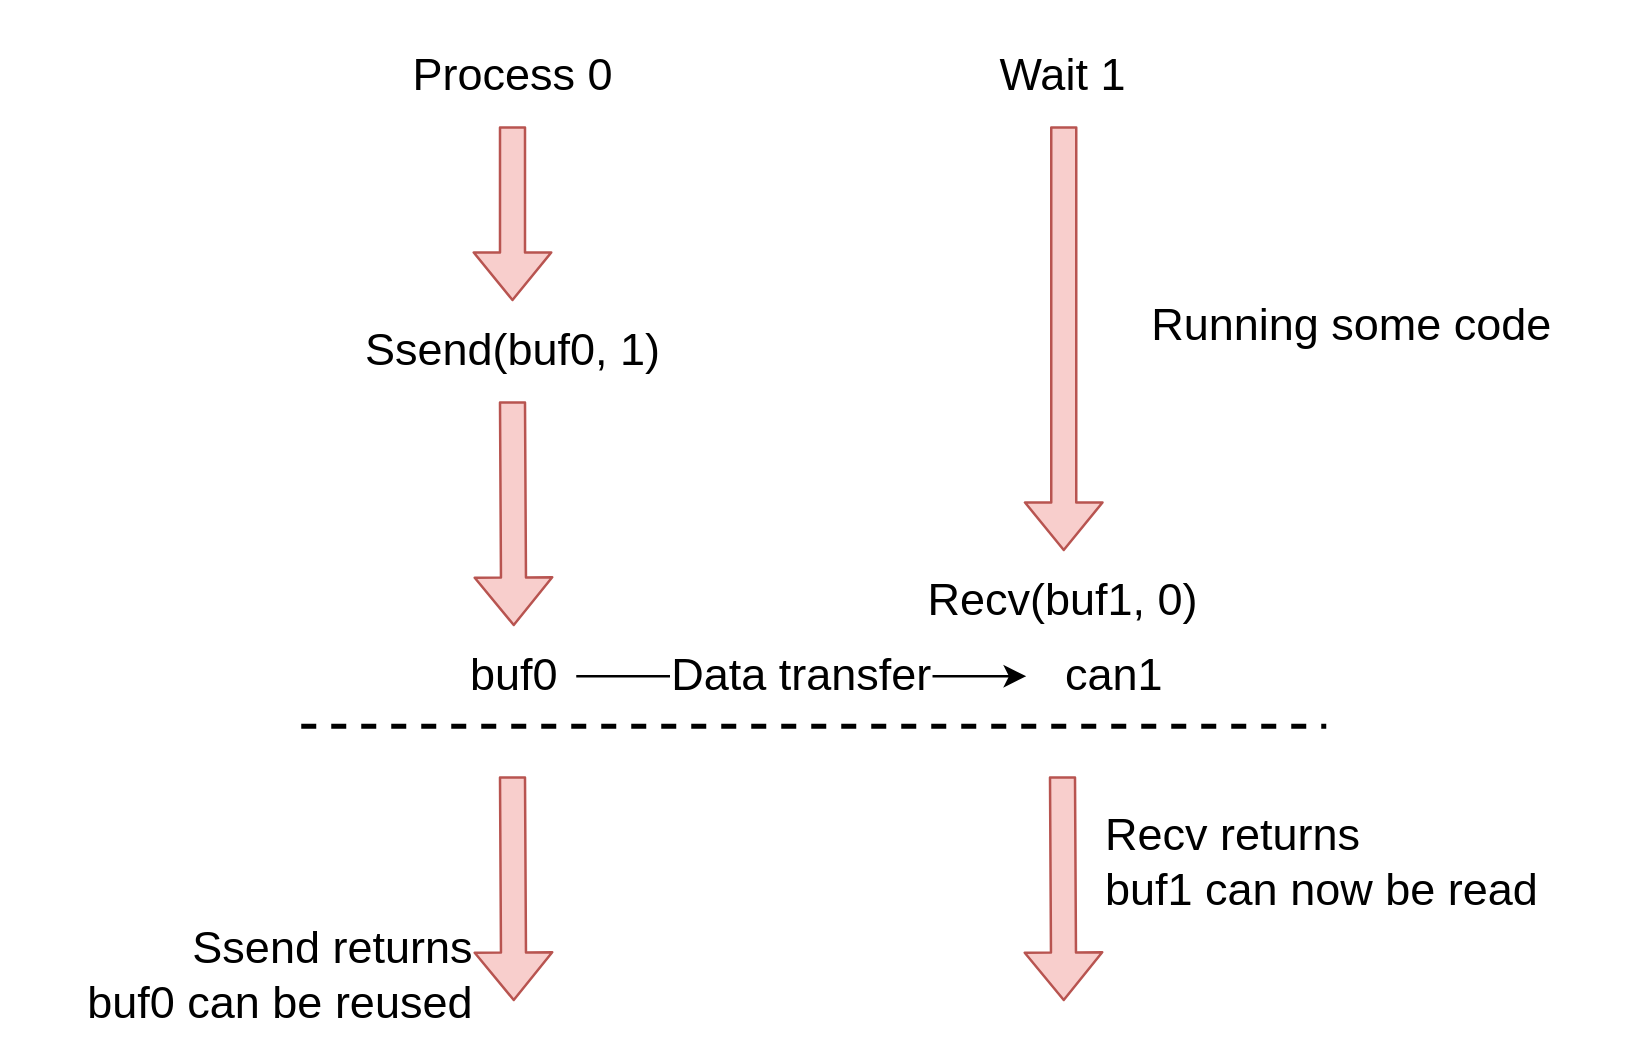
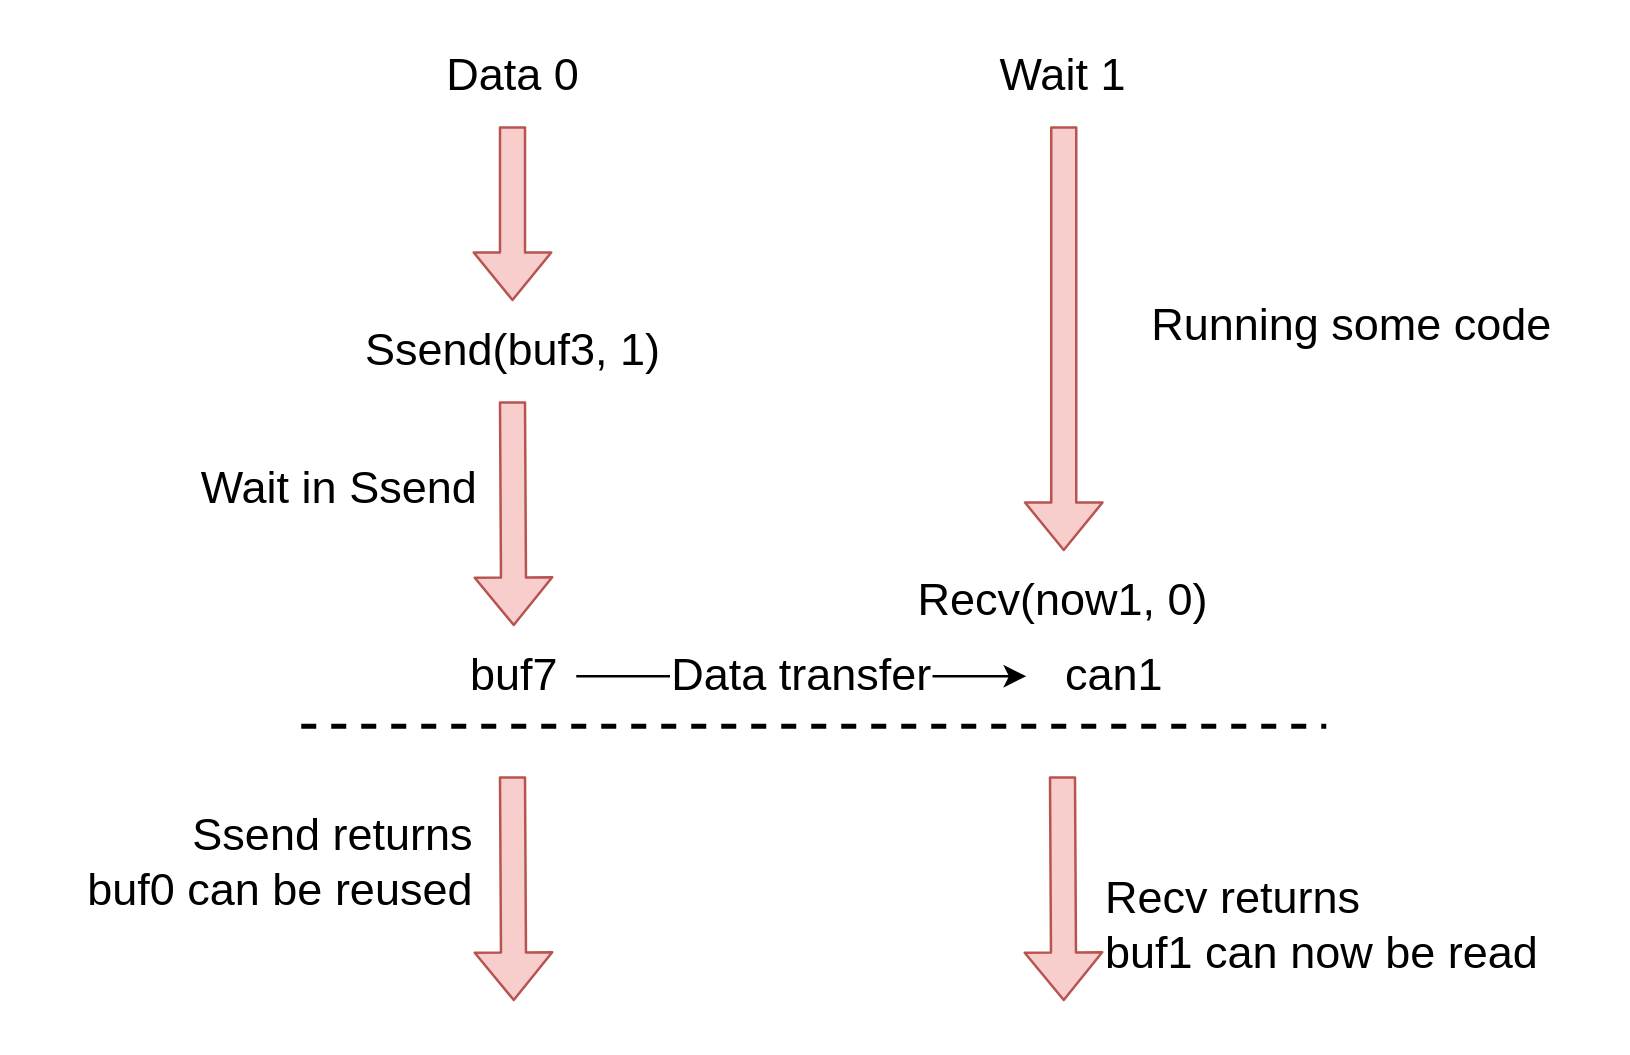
- <mxCell id="2" value="Process 0" style="text;html=1;strokeColor=none;fillColor=none;align=center;verticalAlign=middle;whiteSpace=wrap;rounded=0;fontSize=18;" vertex="1" parent="1"><mxGeometry x="160" y="20" width="90" height="20" as="geometry" /></mxCell>
+ <mxCell id="2" value="Data 0" style="text;html=1;strokeColor=none;fillColor=none;align=center;verticalAlign=middle;whiteSpace=wrap;rounded=0;fontSize=18;" vertex="1" parent="1"><mxGeometry x="160" y="20" width="90" height="20" as="geometry" /></mxCell>
- <mxCell id="4" value="Ssend(buf0, 1)" style="text;html=1;strokeColor=none;fillColor=none;align=center;verticalAlign=middle;whiteSpace=wrap;rounded=0;fontSize=18;" vertex="1" parent="1"><mxGeometry x="140" y="130" width="130" height="20" as="geometry" /></mxCell>
+ <mxCell id="4" value="Ssend(buf3, 1)" style="text;html=1;strokeColor=none;fillColor=none;align=center;verticalAlign=middle;whiteSpace=wrap;rounded=0;fontSize=18;" vertex="1" parent="1"><mxGeometry x="140" y="130" width="130" height="20" as="geometry" /></mxCell>
+ <mxCell id="6" value="Wait in Ssend" style="text;html=1;align=center;verticalAlign=middle;resizable=0;points=[];autosize=1;fontSize=18;" vertex="1" parent="1"><mxGeometry x="70" y="180" width="130" height="30" as="geometry" /></mxCell>
- <mxCell id="9" value="Recv(buf1, 0)" style="text;html=1;strokeColor=none;fillColor=none;align=center;verticalAlign=middle;whiteSpace=wrap;rounded=0;fontSize=18;" vertex="1" parent="1"><mxGeometry x="360" y="230" width="130" height="20" as="geometry" /></mxCell>
+ <mxCell id="9" value="Recv(now1, 0)" style="text;html=1;strokeColor=none;fillColor=none;align=center;verticalAlign=middle;whiteSpace=wrap;rounded=0;fontSize=18;" vertex="1" parent="1"><mxGeometry x="360" y="230" width="130" height="20" as="geometry" /></mxCell>
- <mxCell id="12" value="buf0" style="text;html=1;align=center;verticalAlign=middle;resizable=0;points=[];autosize=1;fontSize=18;" vertex="1" parent="1"><mxGeometry x="180" y="255" width="50" height="30" as="geometry" /></mxCell>
+ <mxCell id="12" value="buf7" style="text;html=1;align=center;verticalAlign=middle;resizable=0;points=[];autosize=1;fontSize=18;" vertex="1" parent="1"><mxGeometry x="180" y="255" width="50" height="30" as="geometry" /></mxCell>
- <mxCell id="18" value="Recv returns&lt;br&gt;&lt;div style=&quot;&quot;&gt;&lt;span&gt;buf1 can now be read&lt;/span&gt;&lt;/div&gt;" style="text;html=1;align=left;verticalAlign=middle;resizable=0;points=[];autosize=1;fontSize=18;" vertex="1" parent="1"><mxGeometry x="440" y="320" width="190" height="50" as="geometry" /></mxCell>
+ <mxCell id="18" value="Recv returns&lt;br&gt;&lt;div style=&quot;&quot;&gt;&lt;span&gt;buf1 can now be read&lt;/span&gt;&lt;/div&gt;" style="text;html=1;align=left;verticalAlign=middle;resizable=0;points=[];autosize=1;fontSize=18;" vertex="1" parent="1"><mxGeometry x="440" y="345" width="190" height="50" as="geometry" /></mxCell>
- <mxCell id="16" value="Ssend returns&lt;br&gt;buf0 can be reused" style="text;html=1;align=right;verticalAlign=middle;resizable=0;points=[];autosize=1;fontSize=18;" vertex="1" parent="1"><mxGeometry x="20" y="365" width="170" height="50" as="geometry" /></mxCell>
+ <mxCell id="16" value="Ssend returns&lt;br&gt;buf0 can be reused" style="text;html=1;align=right;verticalAlign=middle;resizable=0;points=[];autosize=1;fontSize=18;" vertex="1" parent="1"><mxGeometry x="20" y="320" width="170" height="50" as="geometry" /></mxCell>
